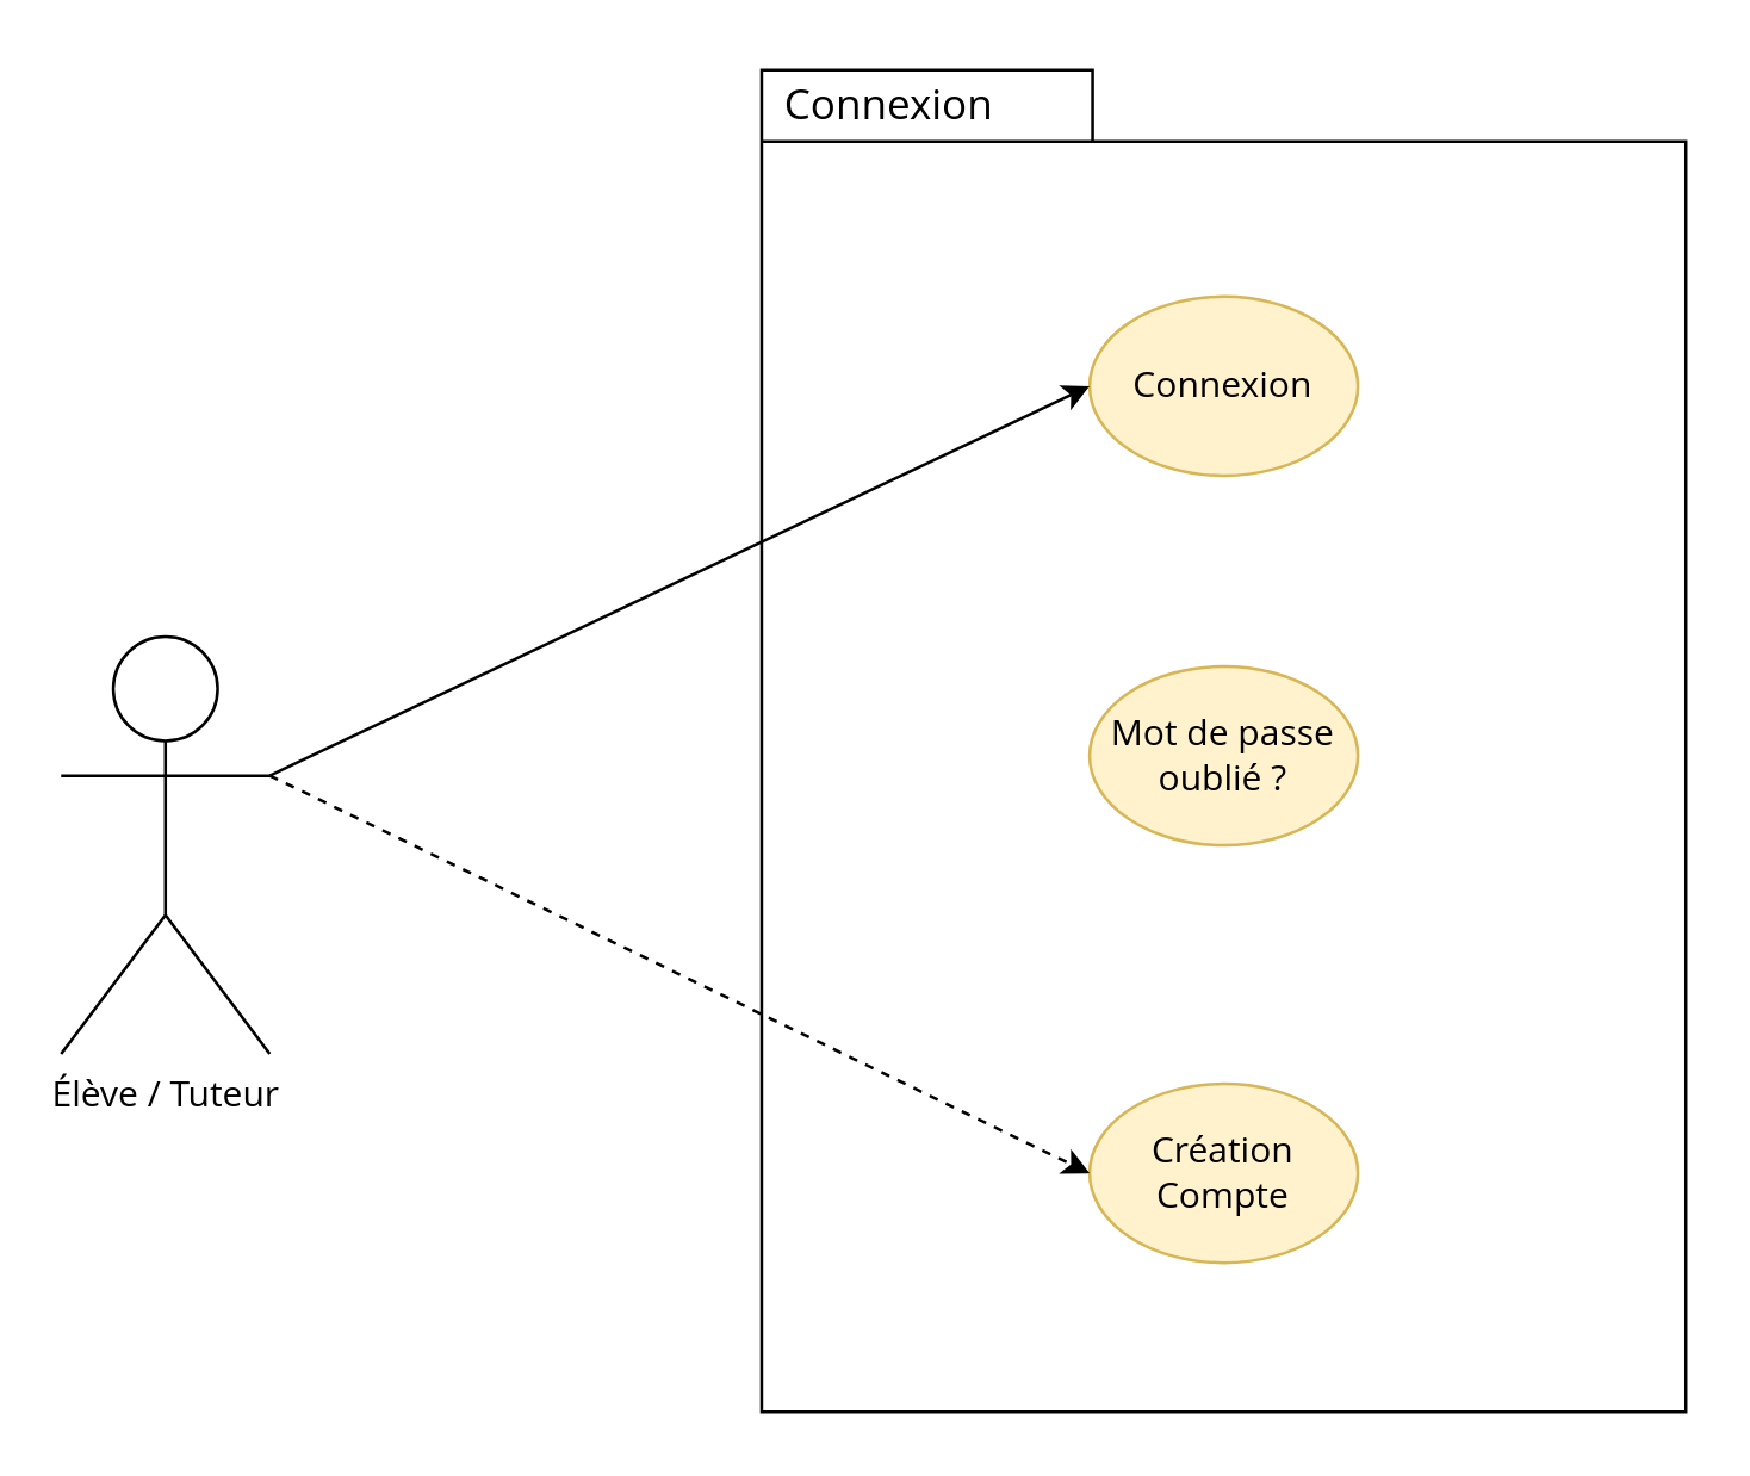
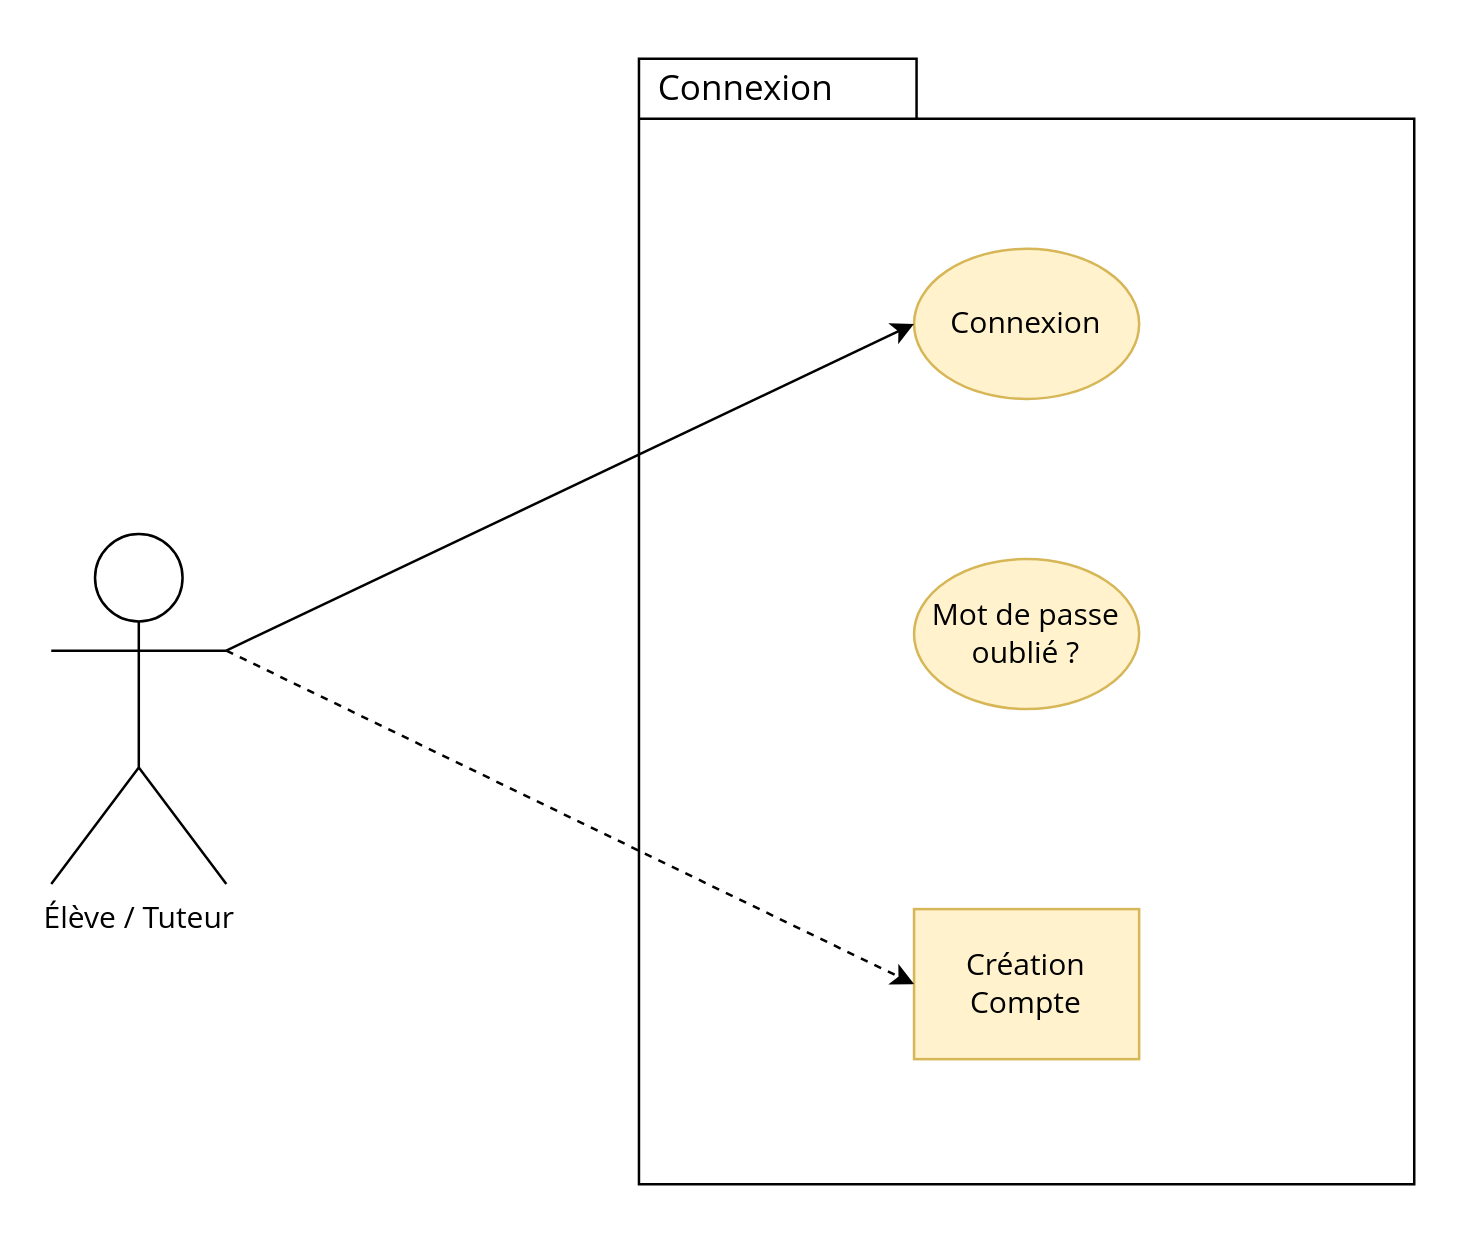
- <mxCell id="7" value="Création&lt;br&gt;Compte" style="ellipse;whiteSpace=wrap;html=1;fontFamily=Open Sans;verticalAlign=middle;fontSource=https%3A%2F%2Ffonts.googleapis.com%2Fcss%3Ffamily%3DOpen%2BSans;fillColor=#fff2cc;strokeColor=#d6b656;" parent="1" vertex="1"><mxGeometry x="365" y="363" width="90" height="60" as="geometry" /></mxCell>
+ <mxCell id="7" value="Création&lt;br&gt;Compte" style="whiteSpace=wrap;html=1;fontFamily=Open Sans;verticalAlign=middle;fontSource=https%3A%2F%2Ffonts.googleapis.com%2Fcss%3Ffamily%3DOpen%2BSans;fillColor=#fff2cc;strokeColor=#d6b656;rounded=0;" parent="1" vertex="1"><mxGeometry x="365" y="363" width="90" height="60" as="geometry" /></mxCell>
